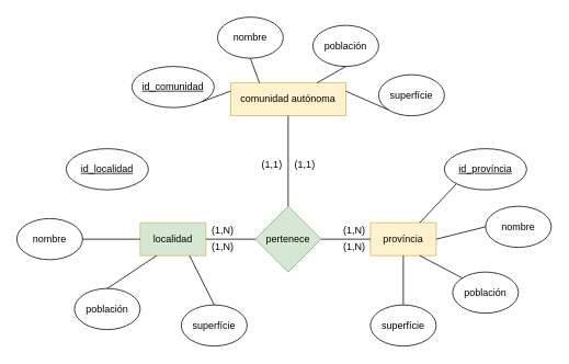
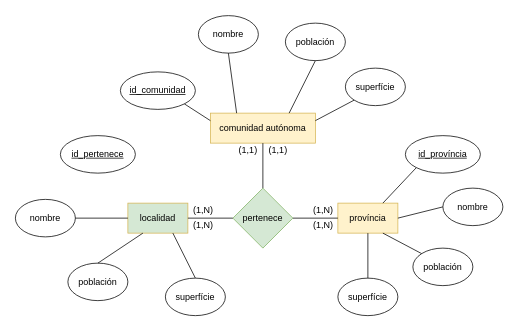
- <mxCell id="12" value="&lt;u&gt;id_comunidad&lt;/u&gt;" style="ellipse;whiteSpace=wrap;html=1;" vertex="1" parent="1"><mxGeometry x="160" y="80" width="100" height="50" as="geometry" /></mxCell>
+ <mxCell id="12" value="&lt;u&gt;id_comunidad&lt;/u&gt;" style="ellipse;whiteSpace=wrap;html=1;" vertex="1" parent="1"><mxGeometry x="160" y="95" width="100" height="50" as="geometry" /></mxCell>
- <mxCell id="2" value="comunidad autónoma" style="rounded=0;whiteSpace=wrap;html=1;fillColor=#fff2cc;strokeColor=#d6b656;" vertex="1" parent="1"><mxGeometry x="280" y="100" width="140" height="40" as="geometry" /></mxCell>
+ <mxCell id="2" value="comunidad autónoma" style="rounded=0;whiteSpace=wrap;html=1;fillColor=#fff2cc;strokeColor=#d6b656;" vertex="1" parent="1"><mxGeometry x="280" y="150" width="140" height="40" as="geometry" /></mxCell>
- <mxCell id="21" value="&lt;u&gt;id_localidad&lt;/u&gt;" style="ellipse;whiteSpace=wrap;html=1;" vertex="1" parent="1"><mxGeometry x="80" y="180" width="100" height="50" as="geometry" /></mxCell>
+ <mxCell id="21" value="&lt;u&gt;id_pertenece&lt;/u&gt;" style="ellipse;whiteSpace=wrap;html=1;" vertex="1" parent="1"><mxGeometry x="80" y="180" width="100" height="50" as="geometry" /></mxCell>
